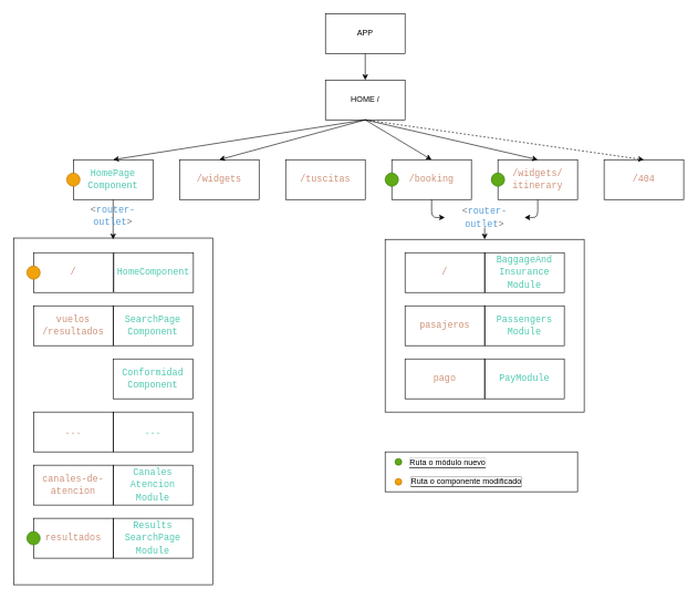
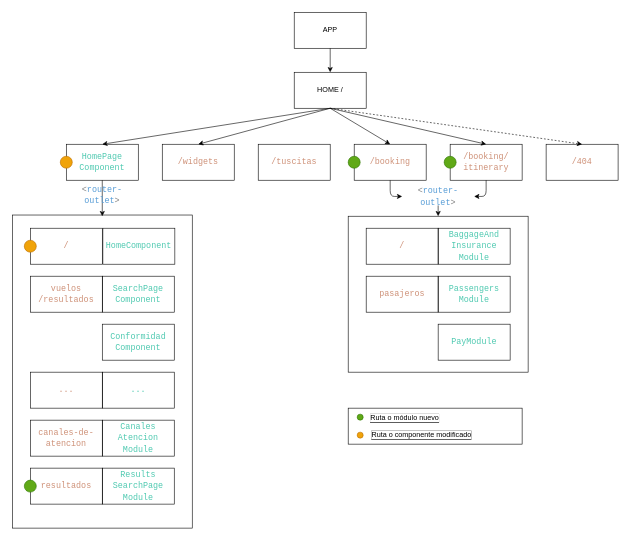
- <mxCell id="17" value="&lt;div style=&quot;color: rgb(204, 204, 204); font-family: Consolas, &amp;quot;Courier New&amp;quot;, monospace; font-size: 14px; line-height: 19px;&quot;&gt;&lt;div style=&quot;line-height: 19px;&quot;&gt;&lt;div style=&quot;line-height: 19px;&quot;&gt;&lt;div style=&quot;line-height: 19px;&quot;&gt;&lt;span style=&quot;color: rgb(206, 145, 120);&quot;&gt;/widgets/&lt;/span&gt;&lt;/div&gt;&lt;div style=&quot;line-height: 19px;&quot;&gt;&lt;span style=&quot;color: rgb(206, 145, 120);&quot;&gt;itinerary&lt;/span&gt;&lt;/div&gt;&lt;/div&gt;&lt;/div&gt;&lt;/div&gt;" style="rounded=0;whiteSpace=wrap;html=1;strokeColor=#000000;fillColor=none;" parent="1" vertex="1"><mxGeometry x="750" y="240" width="120" height="60" as="geometry" /></mxCell>
+ <mxCell id="17" value="&lt;div style=&quot;color: rgb(204, 204, 204); font-family: Consolas, &amp;quot;Courier New&amp;quot;, monospace; font-size: 14px; line-height: 19px;&quot;&gt;&lt;div style=&quot;line-height: 19px;&quot;&gt;&lt;div style=&quot;line-height: 19px;&quot;&gt;&lt;div style=&quot;line-height: 19px;&quot;&gt;&lt;span style=&quot;color: rgb(206, 145, 120);&quot;&gt;/booking/&lt;/span&gt;&lt;/div&gt;&lt;div style=&quot;line-height: 19px;&quot;&gt;&lt;span style=&quot;color: rgb(206, 145, 120);&quot;&gt;itinerary&lt;/span&gt;&lt;/div&gt;&lt;/div&gt;&lt;/div&gt;&lt;/div&gt;" style="rounded=0;whiteSpace=wrap;html=1;strokeColor=#000000;fillColor=none;" parent="1" vertex="1"><mxGeometry x="750" y="240" width="120" height="60" as="geometry" /></mxCell>
- <mxCell id="43" value="&lt;div style=&quot;font-family: Consolas, &amp;quot;Courier New&amp;quot;, monospace; font-size: 14px; line-height: 19px;&quot;&gt;&lt;div style=&quot;line-height: 19px;&quot;&gt;&lt;font style=&quot;&quot; color=&quot;#ce9178&quot;&gt;pago&lt;/font&gt;&lt;/div&gt;&lt;/div&gt;" style="rounded=0;whiteSpace=wrap;html=1;strokeColor=#000000;fillColor=none;" vertex="1" parent="1"><mxGeometry x="610" y="540" width="120" height="60" as="geometry" /></mxCell>
